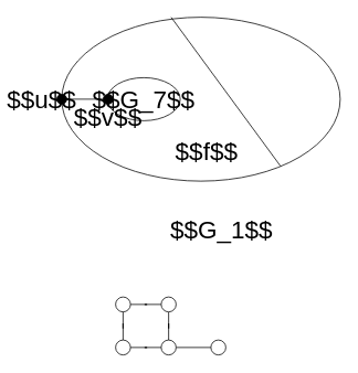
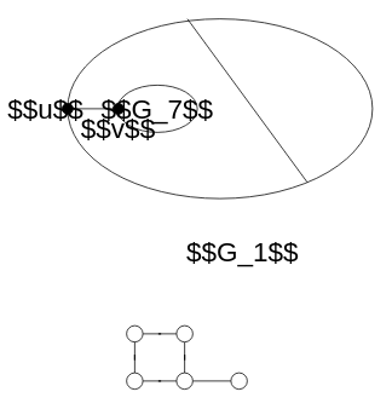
- <mxCell id="10" value="$$f$$" style="text;html=1;strokeColor=none;fillColor=none;align=center;verticalAlign=middle;whiteSpace=wrap;rounded=0;fontSize=30;" parent="1" vertex="1"><mxGeometry x="219" y="167" width="60" height="30" as="geometry" /></mxCell>
